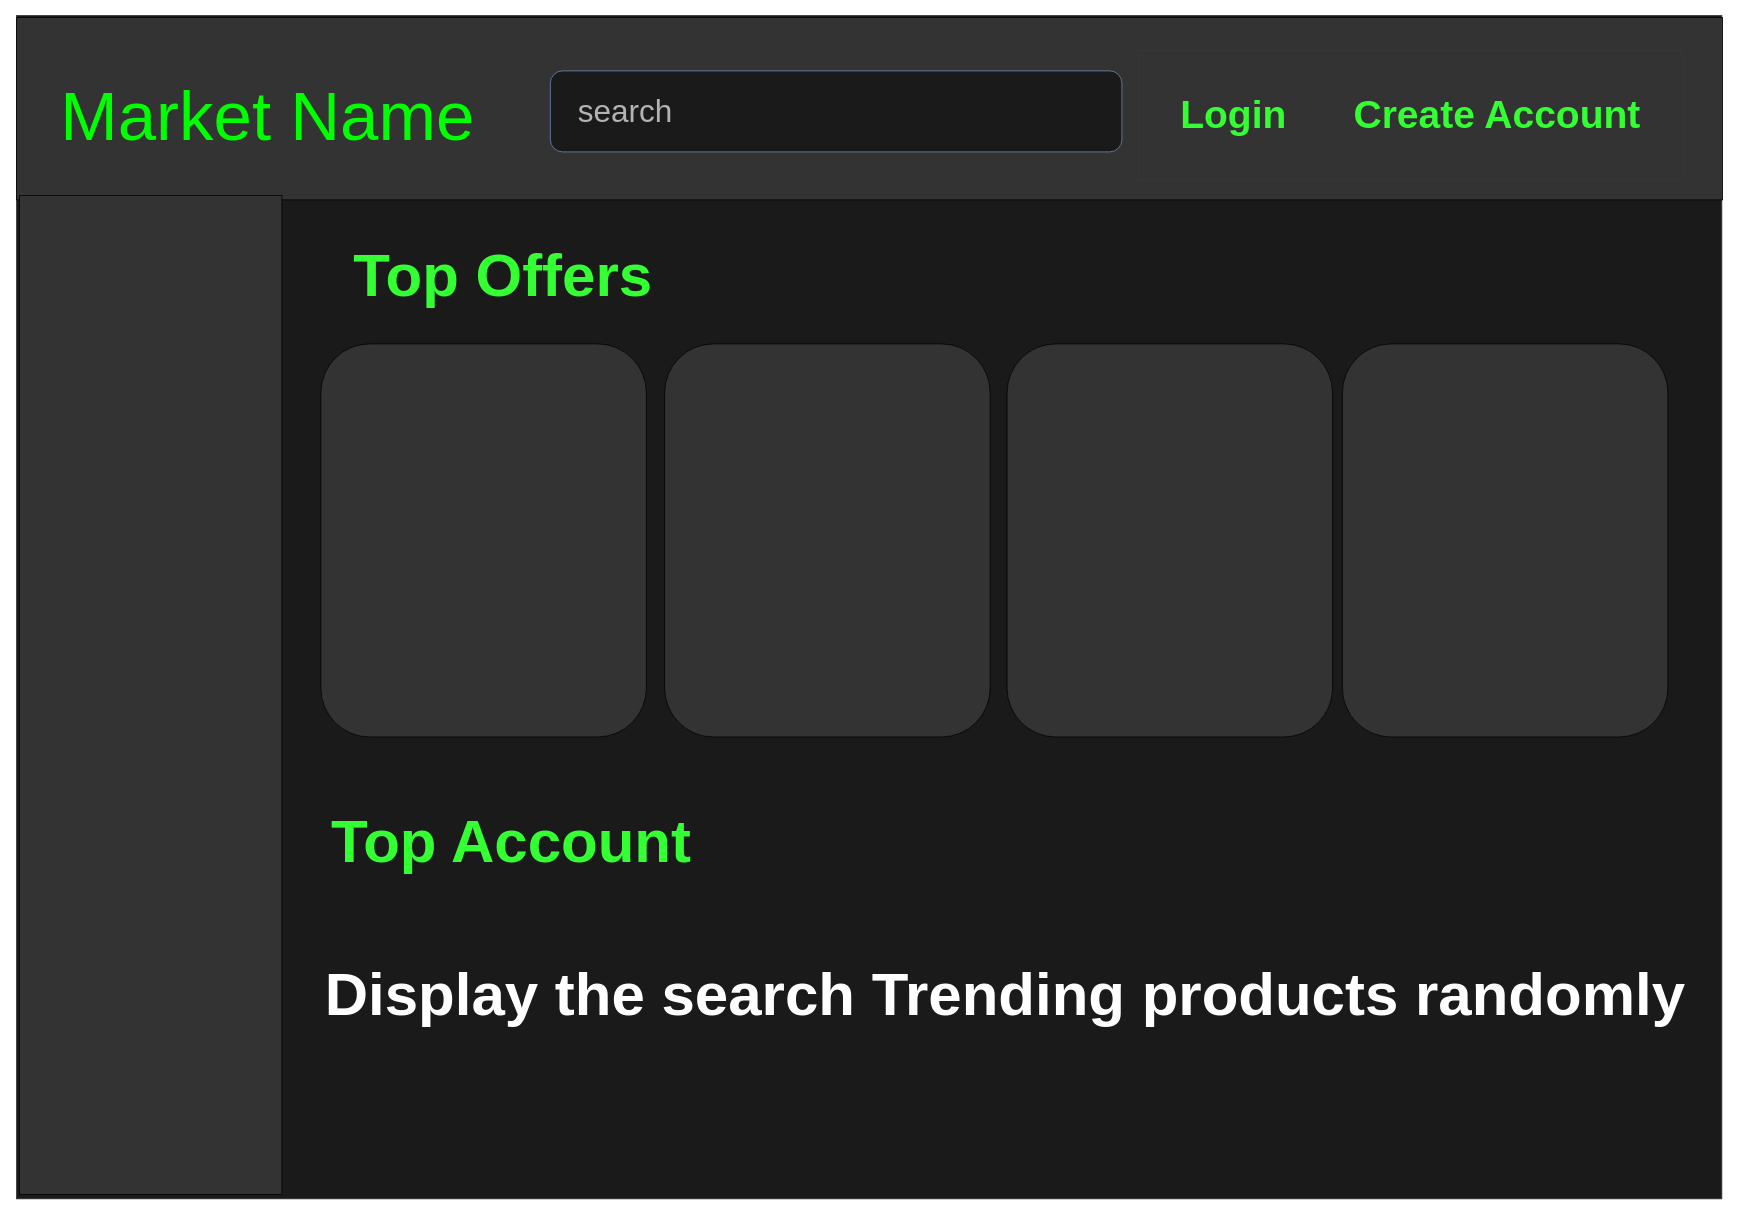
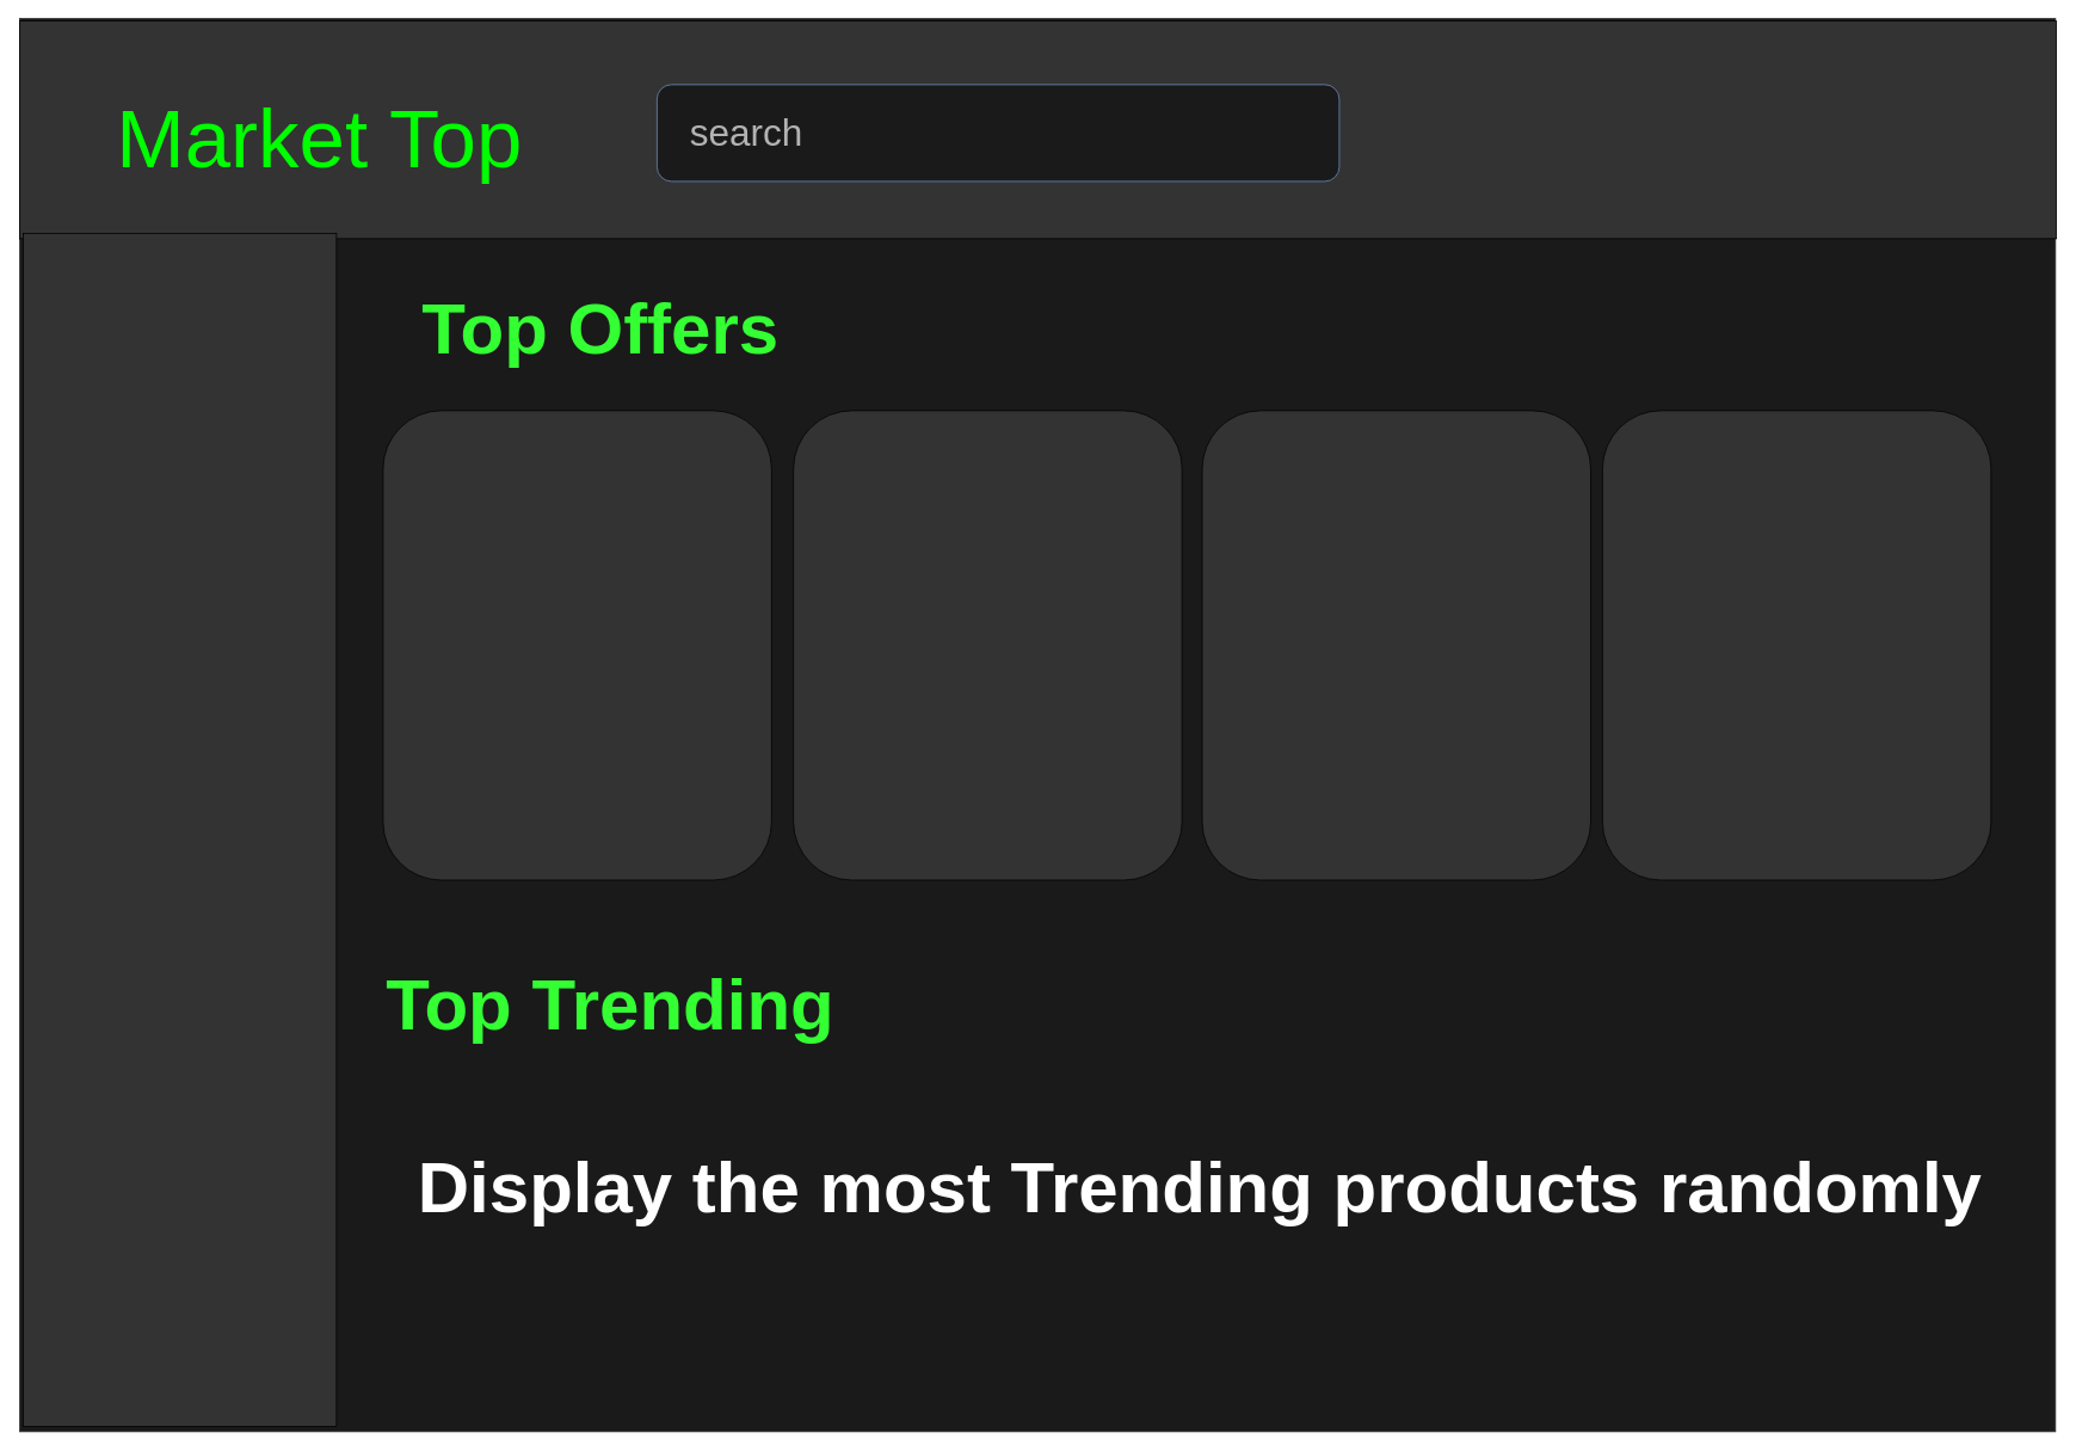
- <mxCell id="5" value="&lt;span style=&quot;font-size: 52px;&quot;&gt;&lt;b&gt;&lt;font color=&quot;#33ff33&quot;&gt;Login&lt;span style=&quot;white-space: pre;&quot;&gt;&#09;&lt;/span&gt;Create Account&lt;/font&gt;&lt;/b&gt;&lt;/span&gt;" style="text;html=1;align=center;verticalAlign=middle;whiteSpace=wrap;rounded=0;fillColor=none;strokeColor=#36393d;" parent="1" vertex="1"><mxGeometry x="1517" y="67" width="726" height="172" as="geometry" /></mxCell>
- <mxCell id="8" value="&lt;font color=&quot;#00ff00&quot; style=&quot;font-size: 92px;&quot;&gt;Market Name&lt;/font&gt;" style="text;html=1;align=center;verticalAlign=middle;whiteSpace=wrap;rounded=0;" vertex="1" parent="1"><mxGeometry x="20" y="28" width="672" height="252" as="geometry" /></mxCell>
+ <mxCell id="8" value="&lt;font color=&quot;#00ff00&quot; style=&quot;font-size: 92px;&quot;&gt;Market Top&lt;/font&gt;" style="text;html=1;align=center;verticalAlign=middle;whiteSpace=wrap;rounded=0;" vertex="1" parent="1"><mxGeometry x="20" y="28" width="672" height="252" as="geometry" /></mxCell>
- <mxCell id="9" value="&lt;font color=&quot;#33ff33&quot; size=&quot;1&quot; style=&quot;&quot;&gt;&lt;b style=&quot;font-size: 80px;&quot;&gt;Top Account&lt;/b&gt;&lt;/font&gt;" style="text;html=1;align=center;verticalAlign=middle;whiteSpace=wrap;rounded=0;" vertex="1" parent="1"><mxGeometry x="384" y="1019" width="594" height="204" as="geometry" /></mxCell>
+ <mxCell id="9" value="&lt;font color=&quot;#33ff33&quot; size=&quot;1&quot; style=&quot;&quot;&gt;&lt;b style=&quot;font-size: 80px;&quot;&gt;Top Trending&lt;/b&gt;&lt;/font&gt;" style="text;html=1;align=center;verticalAlign=middle;whiteSpace=wrap;rounded=0;" vertex="1" parent="1"><mxGeometry x="384" y="1019" width="594" height="204" as="geometry" /></mxCell>
- <mxCell id="3" value="&lt;font color=&quot;#ffffff&quot; size=&quot;1&quot; style=&quot;&quot;&gt;&lt;b style=&quot;font-size: 80px;&quot;&gt;Display the search Trending products randomly&lt;/b&gt;&lt;/font&gt;" style="text;html=1;align=center;verticalAlign=middle;whiteSpace=wrap;rounded=0;" parent="1" vertex="1"><mxGeometry x="411" y="1196" width="1857" height="258" as="geometry" /></mxCell>
+ <mxCell id="3" value="&lt;font color=&quot;#ffffff&quot; size=&quot;1&quot; style=&quot;&quot;&gt;&lt;b style=&quot;font-size: 80px;&quot;&gt;Display the most Trending products randomly&lt;/b&gt;&lt;/font&gt;" style="text;html=1;align=center;verticalAlign=middle;whiteSpace=wrap;rounded=0;" parent="1" vertex="1"><mxGeometry x="411" y="1196" width="1857" height="258" as="geometry" /></mxCell>
